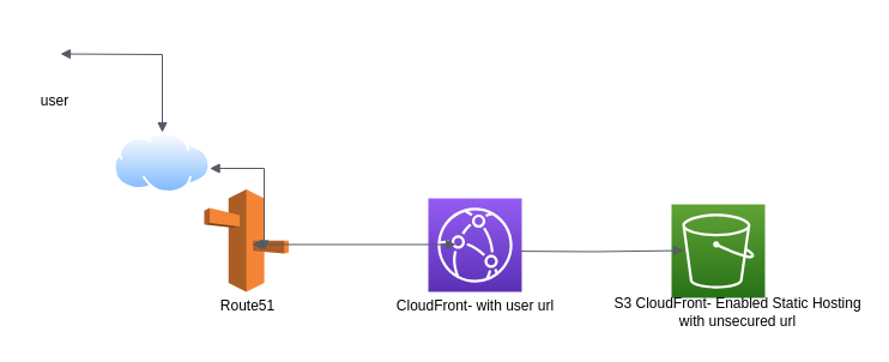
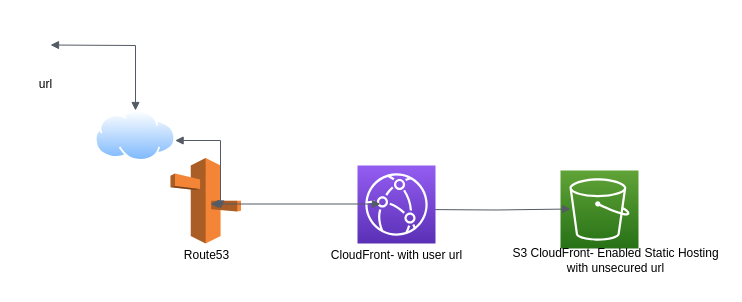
- <mxCell id="8" value="user" style="shape=image;html=1;verticalAlign=top;verticalLabelPosition=bottom;labelBackgroundColor=#ffffff;imageAspect=0;aspect=fixed;image=https://cdn4.iconfinder.com/data/icons/game-of-thrones-4/64/game_of_thrones_game_thrones_series_character_avatar_jon_snow-128.png" vertex="1" parent="1"><mxGeometry x="20" y="20" width="50" height="50" as="geometry" /></mxCell>
+ <mxCell id="8" value="url" style="shape=image;html=1;verticalAlign=top;verticalLabelPosition=bottom;labelBackgroundColor=#ffffff;imageAspect=0;aspect=fixed;image=https://cdn4.iconfinder.com/data/icons/game-of-thrones-4/64/game_of_thrones_game_thrones_series_character_avatar_jon_snow-128.png" vertex="1" parent="1"><mxGeometry x="20" y="20" width="50" height="50" as="geometry" /></mxCell>
- <mxCell id="7" value="Route51" style="text;html=1;align=center;verticalAlign=middle;resizable=0;points=[];autosize=1;strokeColor=none;fillColor=none;" vertex="1" parent="1"><mxGeometry x="170.5" y="240" width="70" height="30" as="geometry" /></mxCell>
+ <mxCell id="7" value="Route53" style="text;html=1;align=center;verticalAlign=middle;resizable=0;points=[];autosize=1;strokeColor=none;fillColor=none;" vertex="1" parent="1"><mxGeometry x="170.5" y="240" width="70" height="30" as="geometry" /></mxCell>
